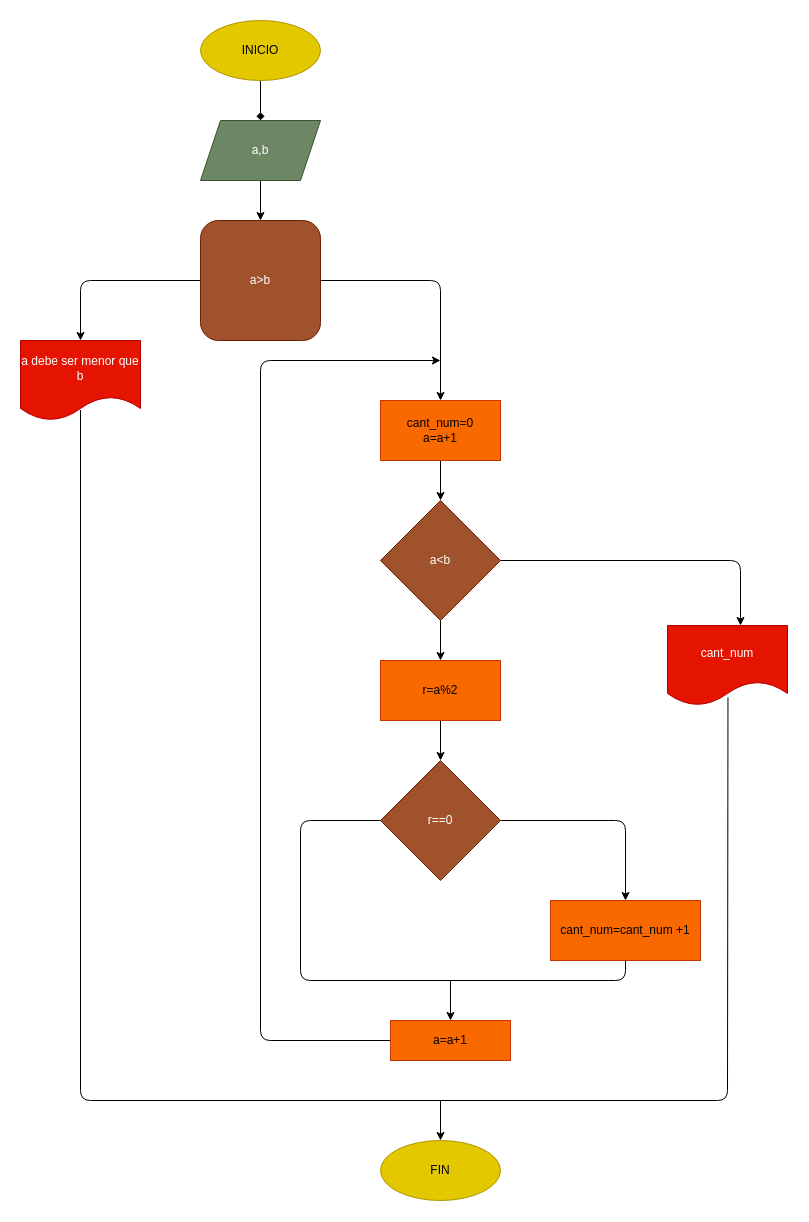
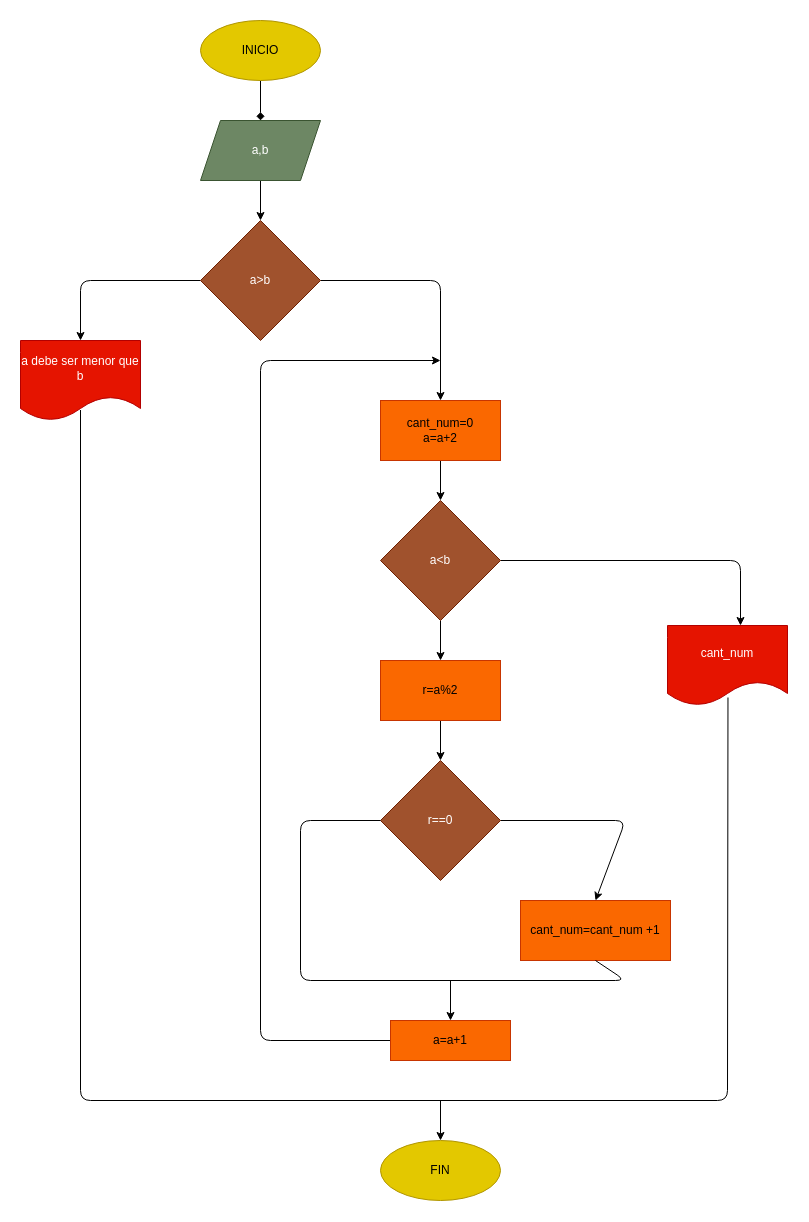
- <mxCell id="5" value="a&amp;gt;b" style="whiteSpace=wrap;html=1;fillColor=#a0522d;fontColor=#ffffff;strokeColor=#6D1F00;rounded=1;" vertex="1" parent="1"><mxGeometry x="200" y="220" width="120" height="120" as="geometry" /></mxCell>
+ <mxCell id="5" value="a&amp;gt;b" style="rhombus;whiteSpace=wrap;html=1;fillColor=#a0522d;fontColor=#ffffff;strokeColor=#6D1F00;" vertex="1" parent="1"><mxGeometry x="200" y="220" width="120" height="120" as="geometry" /></mxCell>
- <mxCell id="8" value="cant_num=0&lt;br&gt;a=a+1" style="whiteSpace=wrap;html=1;fillColor=#fa6800;fontColor=#000000;strokeColor=#C73500;" vertex="1" parent="1"><mxGeometry x="380" y="400" width="120" height="60" as="geometry" /></mxCell>
+ <mxCell id="8" value="cant_num=0&lt;br&gt;a=a+2" style="whiteSpace=wrap;html=1;fillColor=#fa6800;fontColor=#000000;strokeColor=#C73500;" vertex="1" parent="1"><mxGeometry x="380" y="400" width="120" height="60" as="geometry" /></mxCell>
- <mxCell id="18" value="cant_num=cant_num +1" style="whiteSpace=wrap;html=1;fillColor=#fa6800;fontColor=#000000;strokeColor=#C73500;" vertex="1" parent="1"><mxGeometry x="550" y="900" width="150" height="60" as="geometry" /></mxCell>
+ <mxCell id="18" value="cant_num=cant_num +1" style="whiteSpace=wrap;html=1;fillColor=#fa6800;fontColor=#000000;strokeColor=#C73500;" vertex="1" parent="1"><mxGeometry x="520" y="900" width="150" height="60" as="geometry" /></mxCell>
